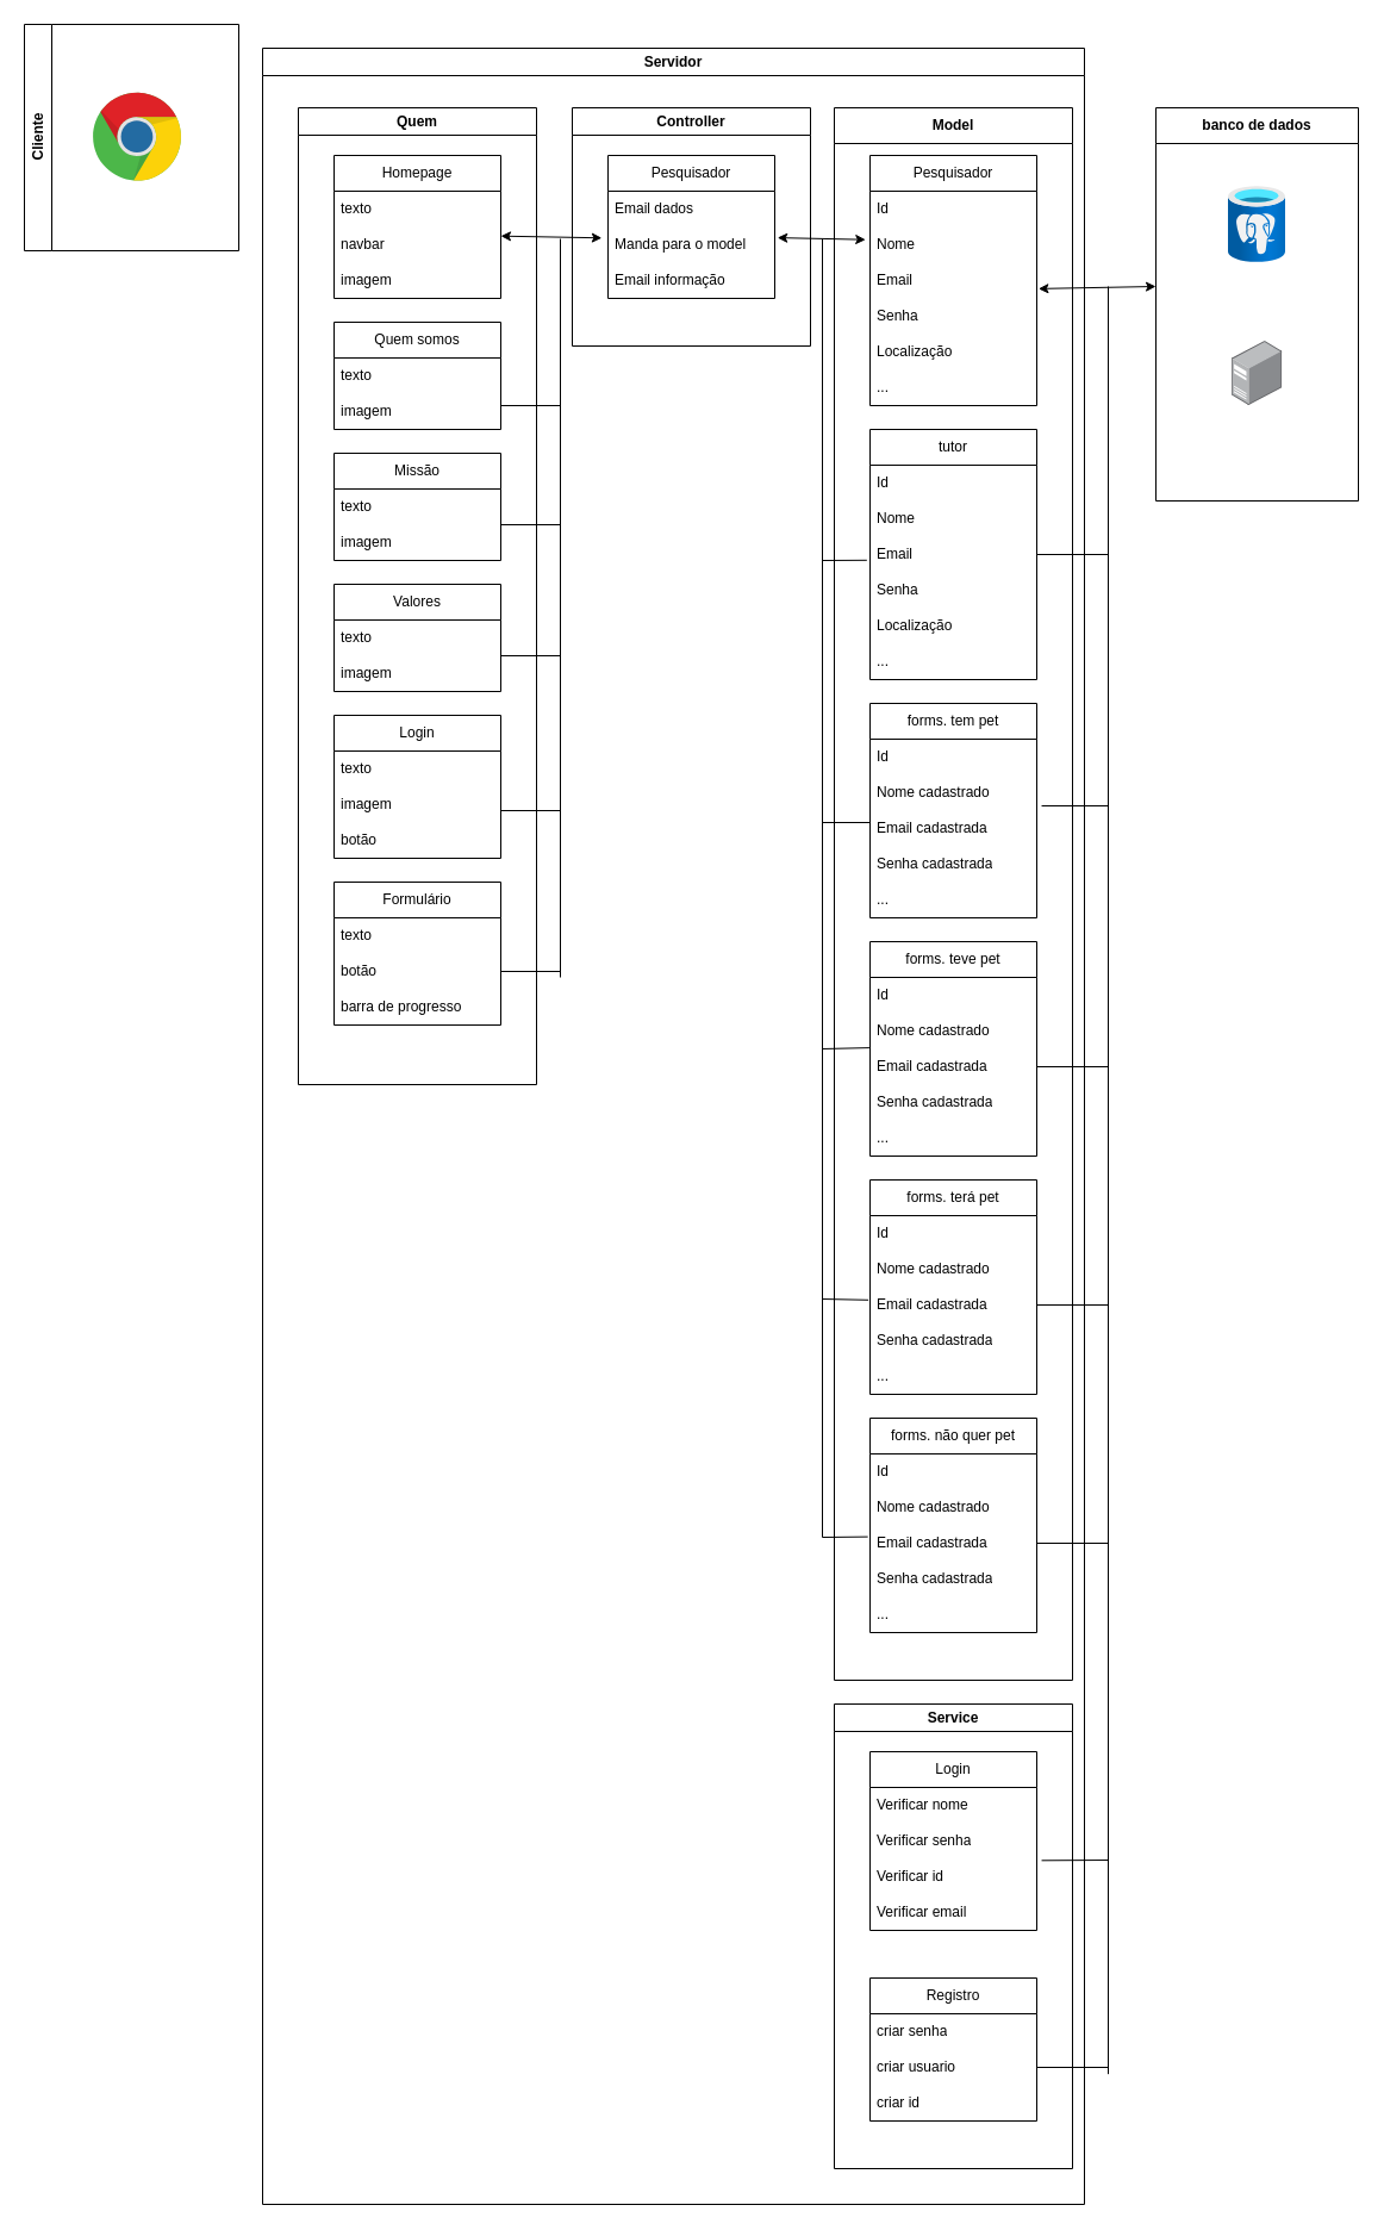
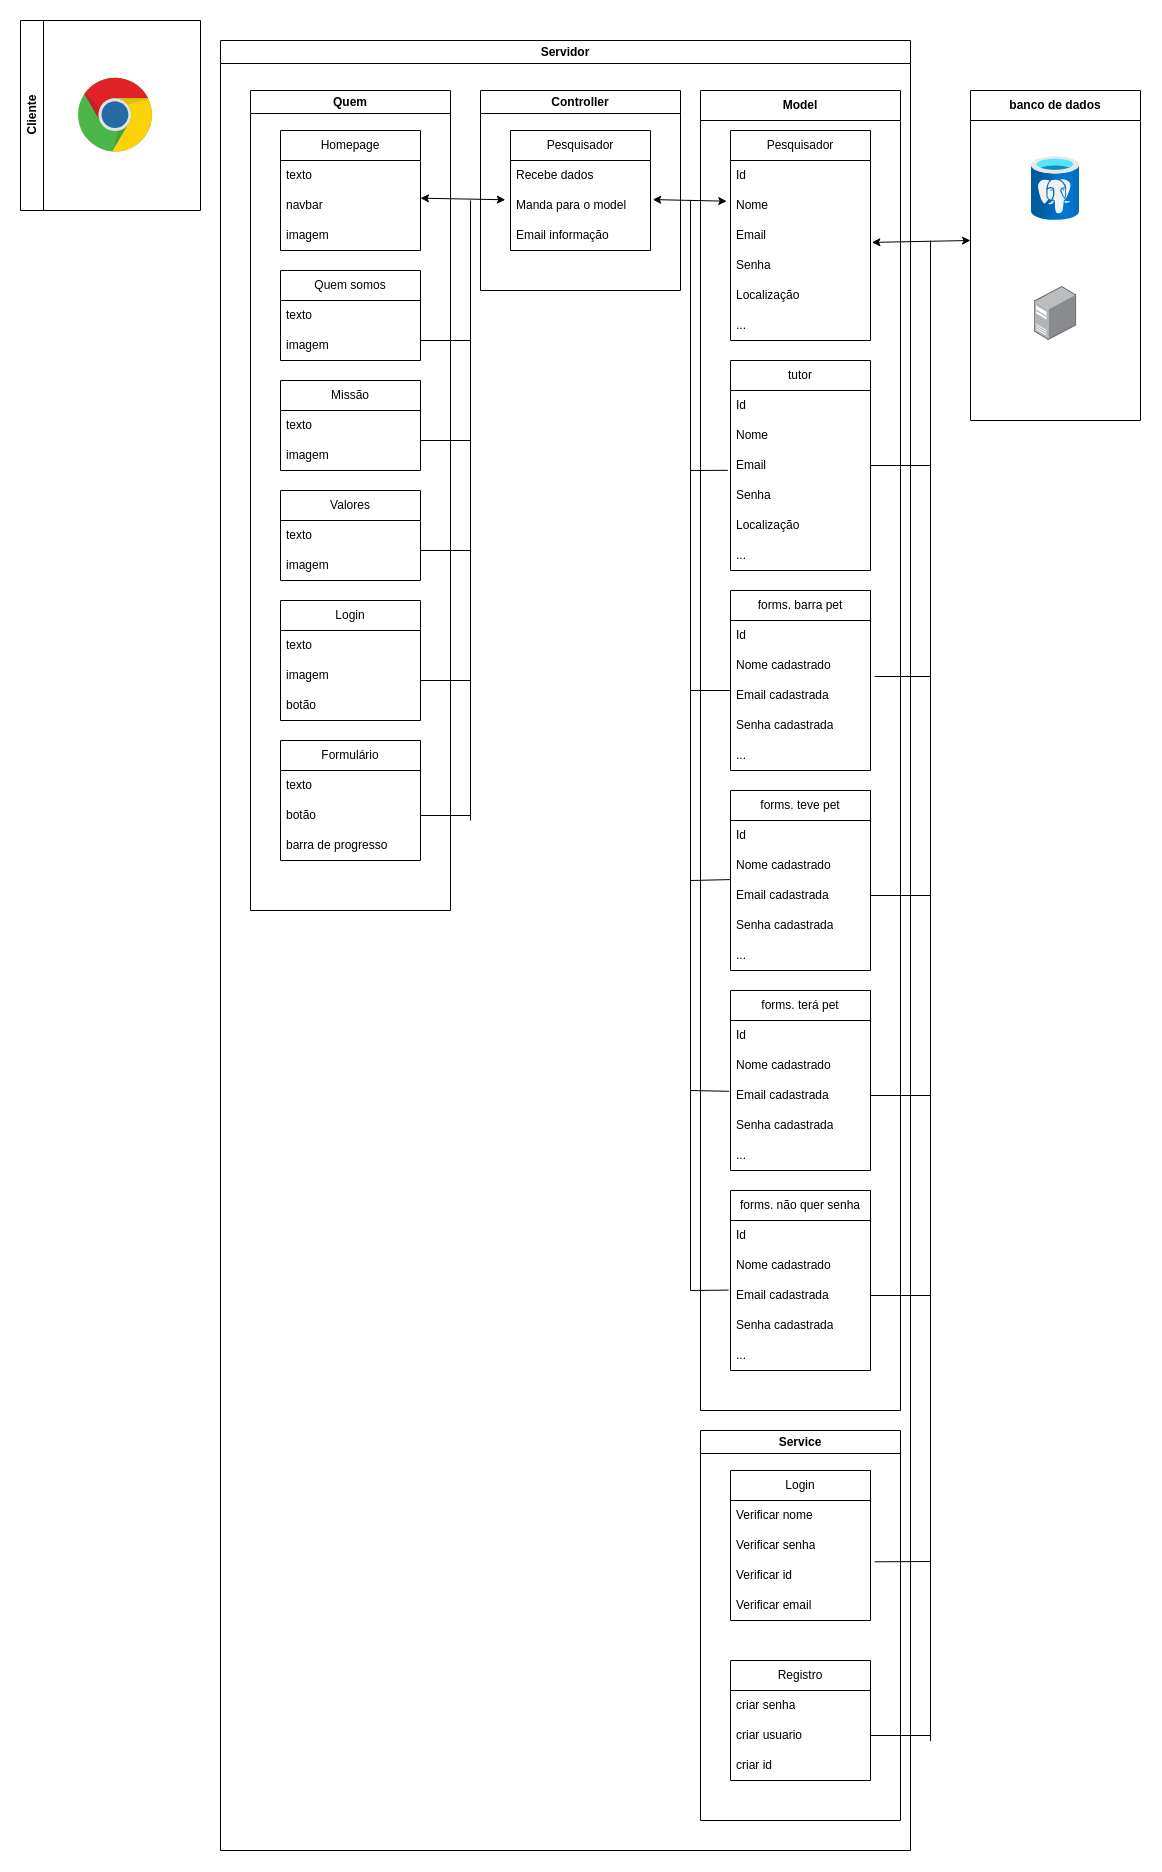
- <mxCell id="4" value="Email dados" style="text;strokeColor=none;fillColor=none;align=left;verticalAlign=middle;spacingLeft=4;spacingRight=4;overflow=hidden;points=[[0,0.5],[1,0.5]];portConstraint=eastwest;rotatable=0;whiteSpace=wrap;html=1;" vertex="1" parent="3"><mxGeometry y="30" width="140" height="30" as="geometry" /></mxCell>
+ <mxCell id="4" value="Recebe dados" style="text;strokeColor=none;fillColor=none;align=left;verticalAlign=middle;spacingLeft=4;spacingRight=4;overflow=hidden;points=[[0,0.5],[1,0.5]];portConstraint=eastwest;rotatable=0;whiteSpace=wrap;html=1;" vertex="1" parent="3"><mxGeometry y="30" width="140" height="30" as="geometry" /></mxCell>
- <mxCell id="22" value="forms. tem pet" style="swimlane;fontStyle=0;childLayout=stackLayout;horizontal=1;startSize=30;horizontalStack=0;resizeParent=1;resizeParentMax=0;resizeLast=0;collapsible=1;marginBottom=0;whiteSpace=wrap;html=1;" vertex="1" parent="7"><mxGeometry x="30" y="500" width="140" height="180" as="geometry" /></mxCell>
+ <mxCell id="22" value="forms. barra pet" style="swimlane;fontStyle=0;childLayout=stackLayout;horizontal=1;startSize=30;horizontalStack=0;resizeParent=1;resizeParentMax=0;resizeLast=0;collapsible=1;marginBottom=0;whiteSpace=wrap;html=1;" vertex="1" parent="7"><mxGeometry x="30" y="500" width="140" height="180" as="geometry" /></mxCell>
- <mxCell id="43" value="forms. não quer pet" style="swimlane;fontStyle=0;childLayout=stackLayout;horizontal=1;startSize=30;horizontalStack=0;resizeParent=1;resizeParentMax=0;resizeLast=0;collapsible=1;marginBottom=0;whiteSpace=wrap;html=1;" vertex="1" parent="7"><mxGeometry x="30" y="1100" width="140" height="180" as="geometry" /></mxCell>
+ <mxCell id="43" value="forms. não quer senha" style="swimlane;fontStyle=0;childLayout=stackLayout;horizontal=1;startSize=30;horizontalStack=0;resizeParent=1;resizeParentMax=0;resizeLast=0;collapsible=1;marginBottom=0;whiteSpace=wrap;html=1;" vertex="1" parent="7"><mxGeometry x="30" y="1100" width="140" height="180" as="geometry" /></mxCell>
